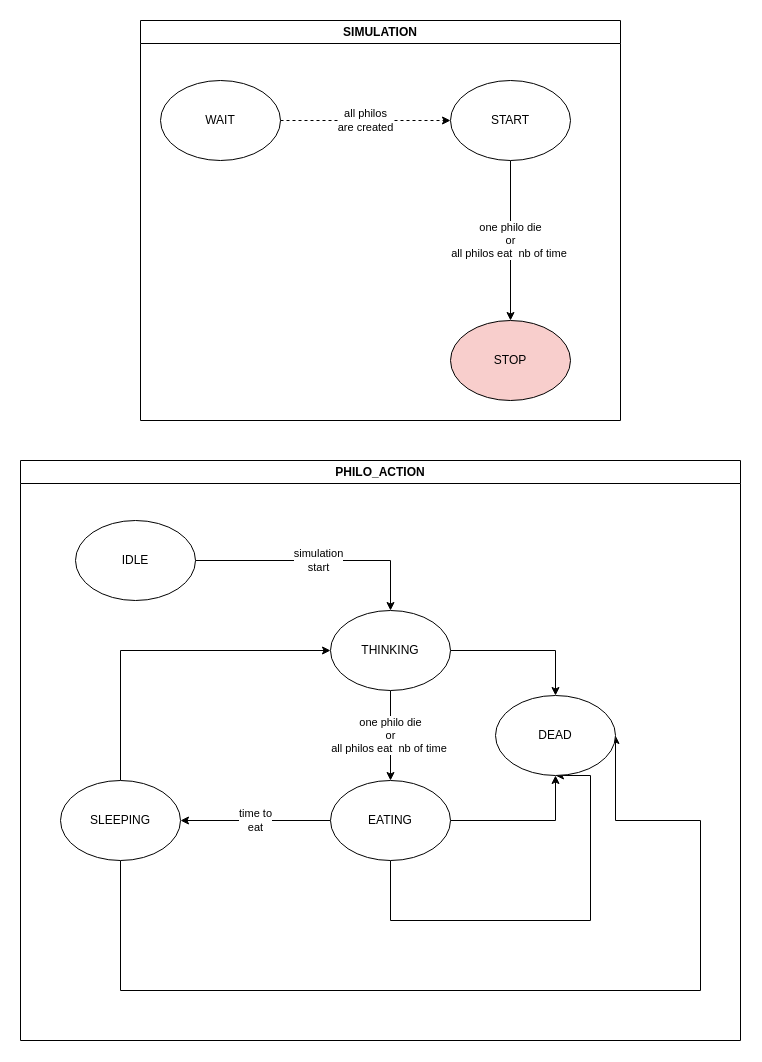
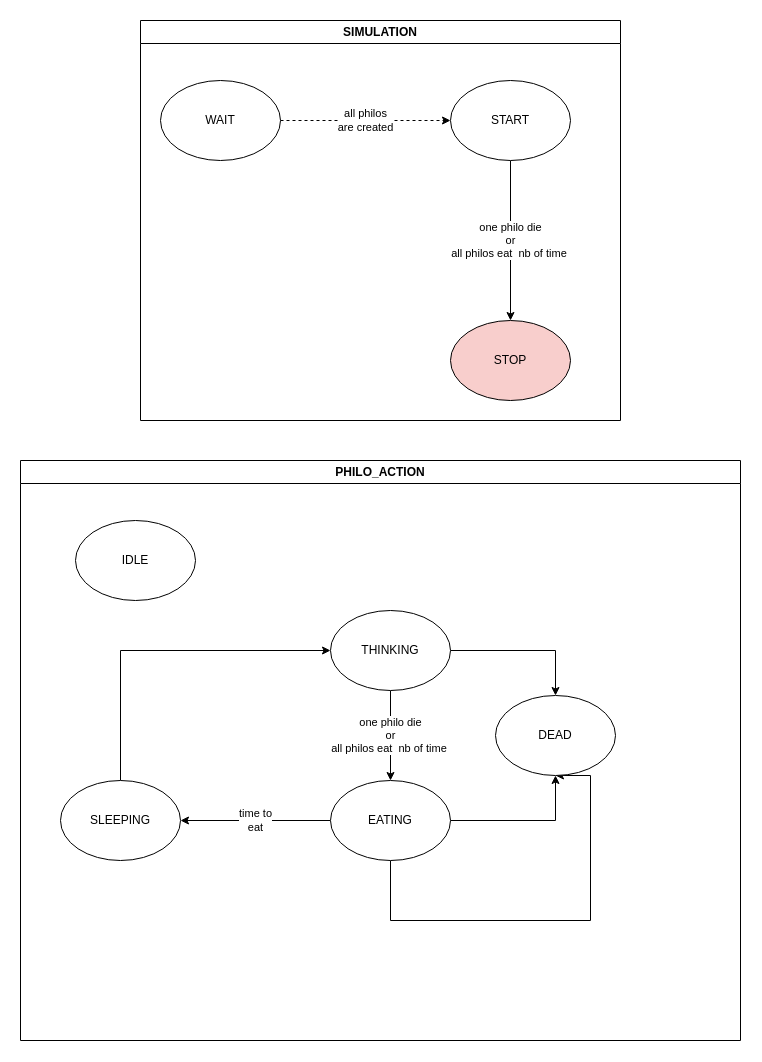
- <mxCell id="9" value="simulation&lt;br&gt;start" style="edgeStyle=orthogonalEdgeStyle;rounded=0;orthogonalLoop=1;jettySize=auto;html=1;" parent="8" source="10" target="13" edge="1"><mxGeometry relative="1" as="geometry"><Array as="points"><mxPoint x="170" y="100" /><mxPoint x="170" y="100" /></Array></mxGeometry></mxCell>
- <mxCell id="19" style="edgeStyle=orthogonalEdgeStyle;rounded=0;orthogonalLoop=1;jettySize=auto;html=1;exitX=0.5;exitY=1;exitDx=0;exitDy=0;entryX=1;entryY=0.5;entryDx=0;entryDy=0;" edge="1" parent="8" source="20" target="21"><mxGeometry relative="1" as="geometry"><Array as="points"><mxPoint x="100" y="530" /><mxPoint x="680" y="530" /><mxPoint x="680" y="360" /></Array></mxGeometry></mxCell>
